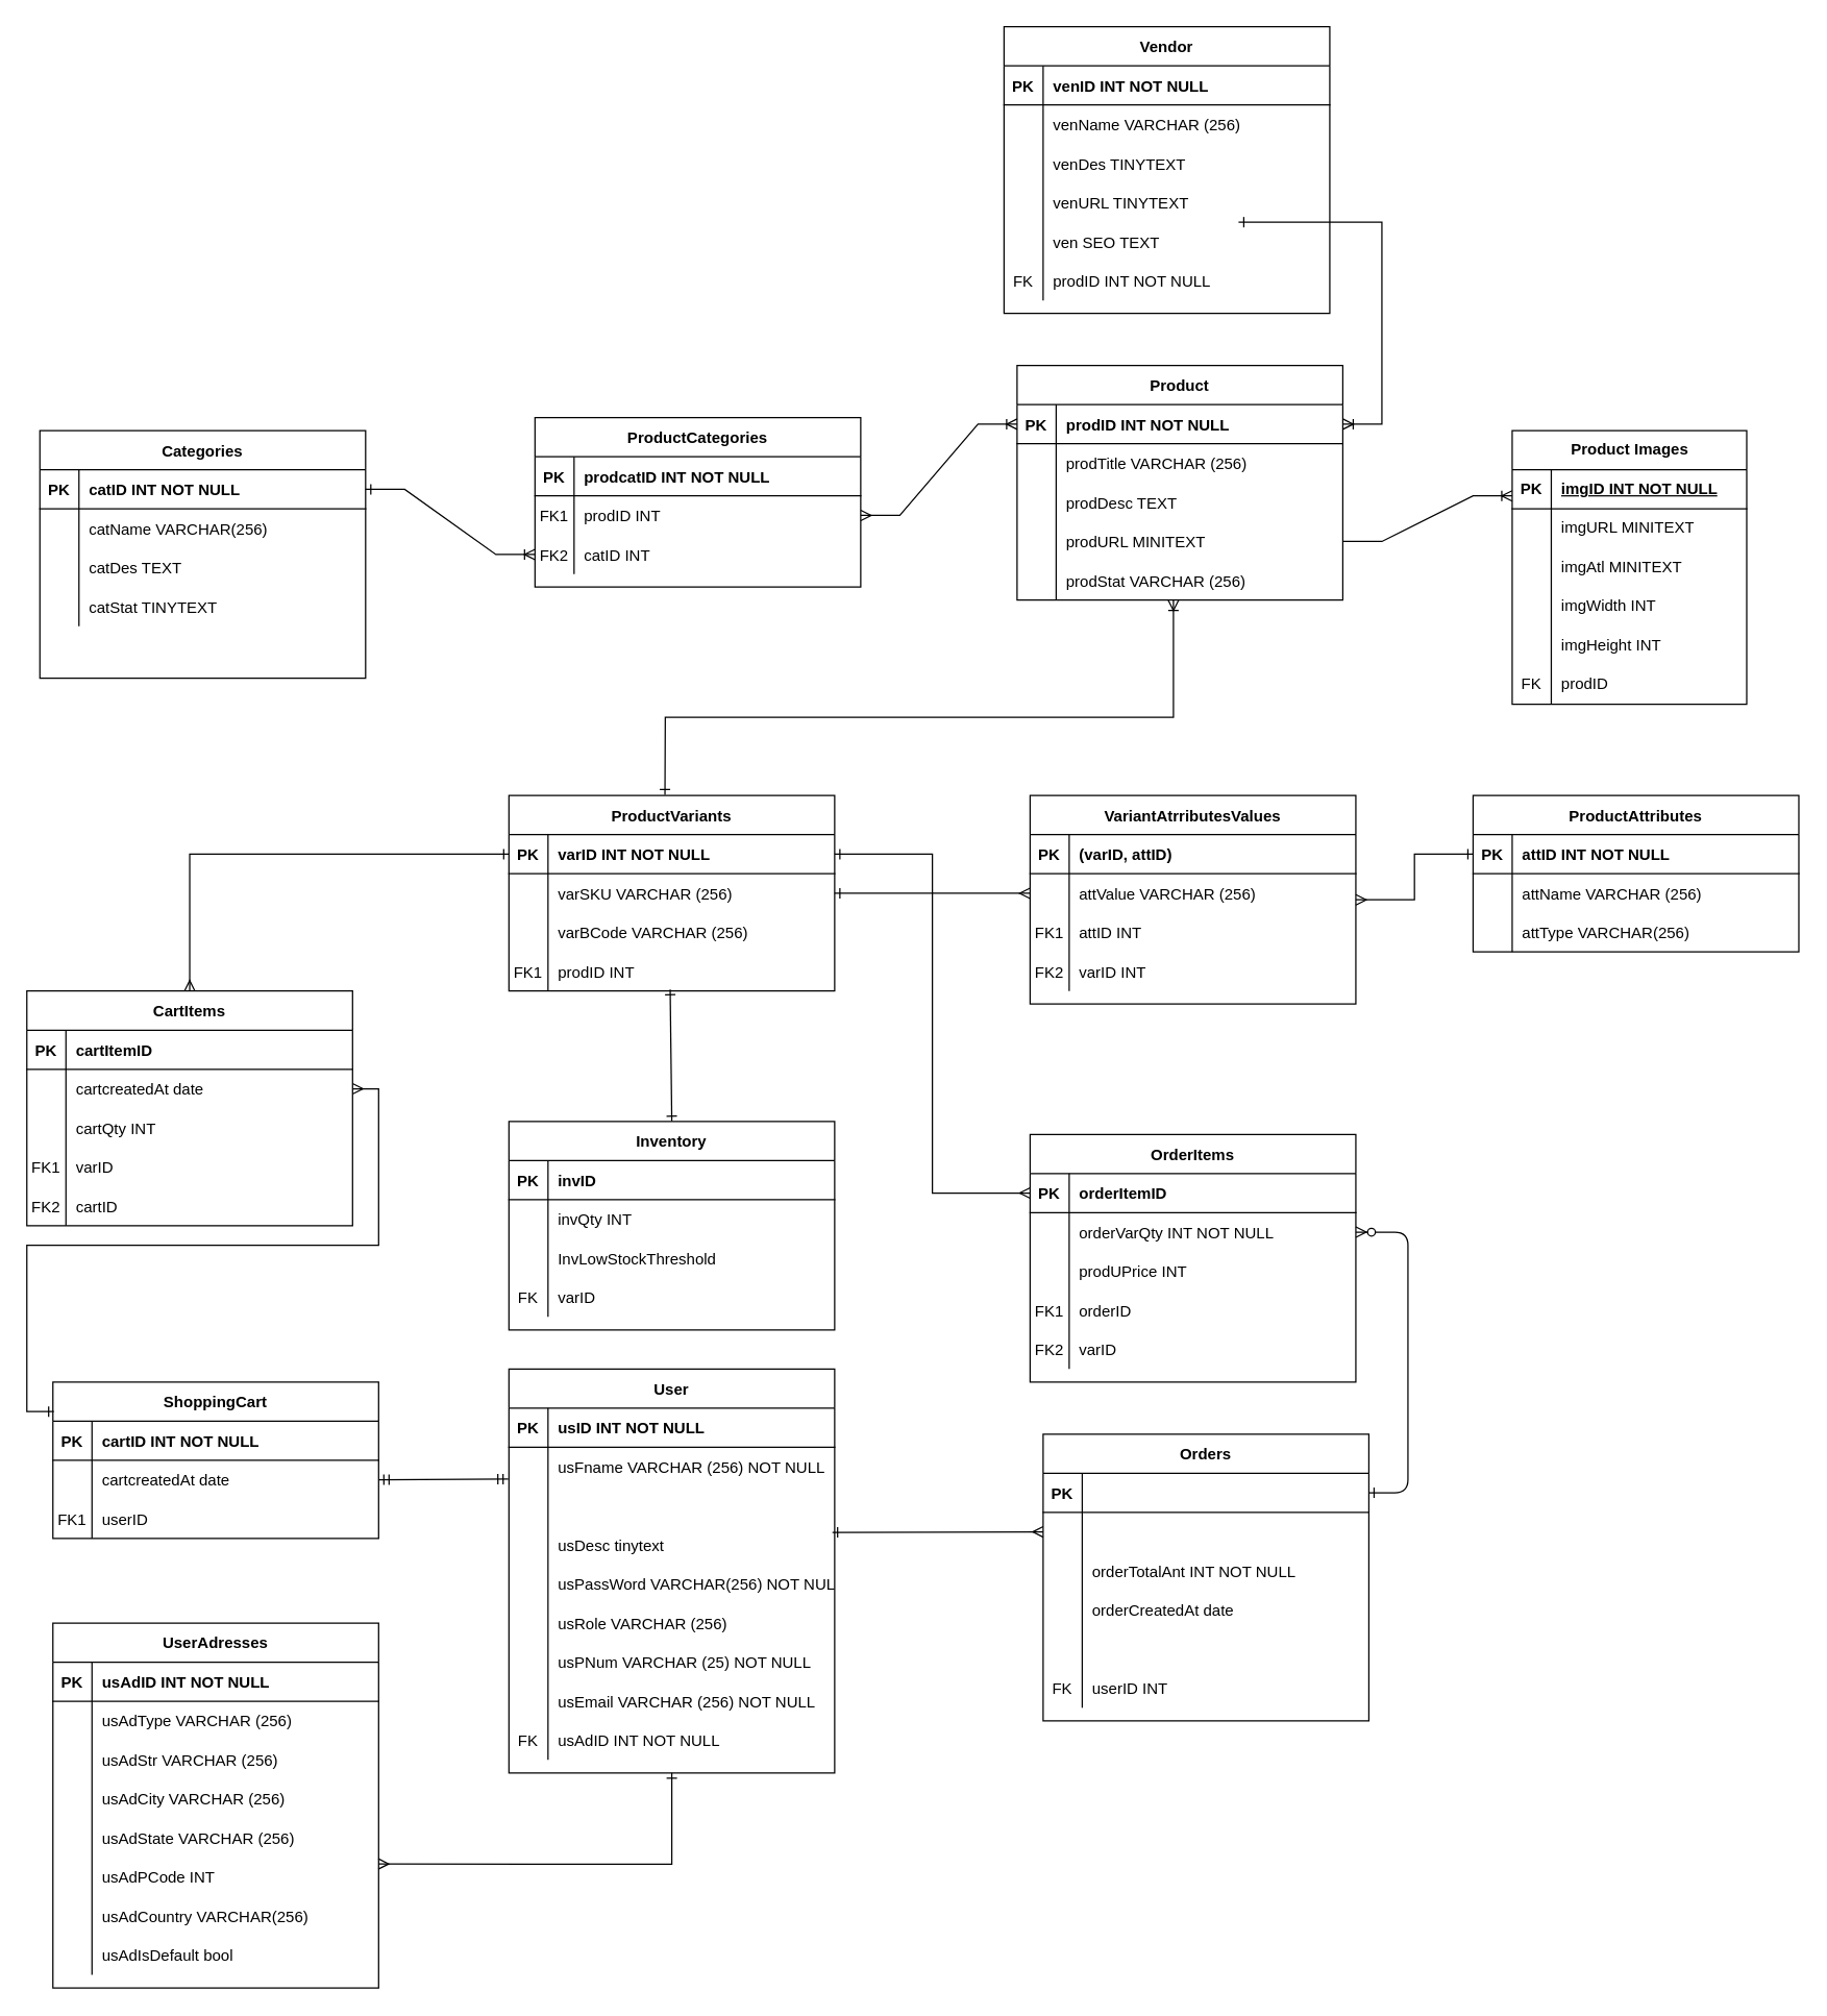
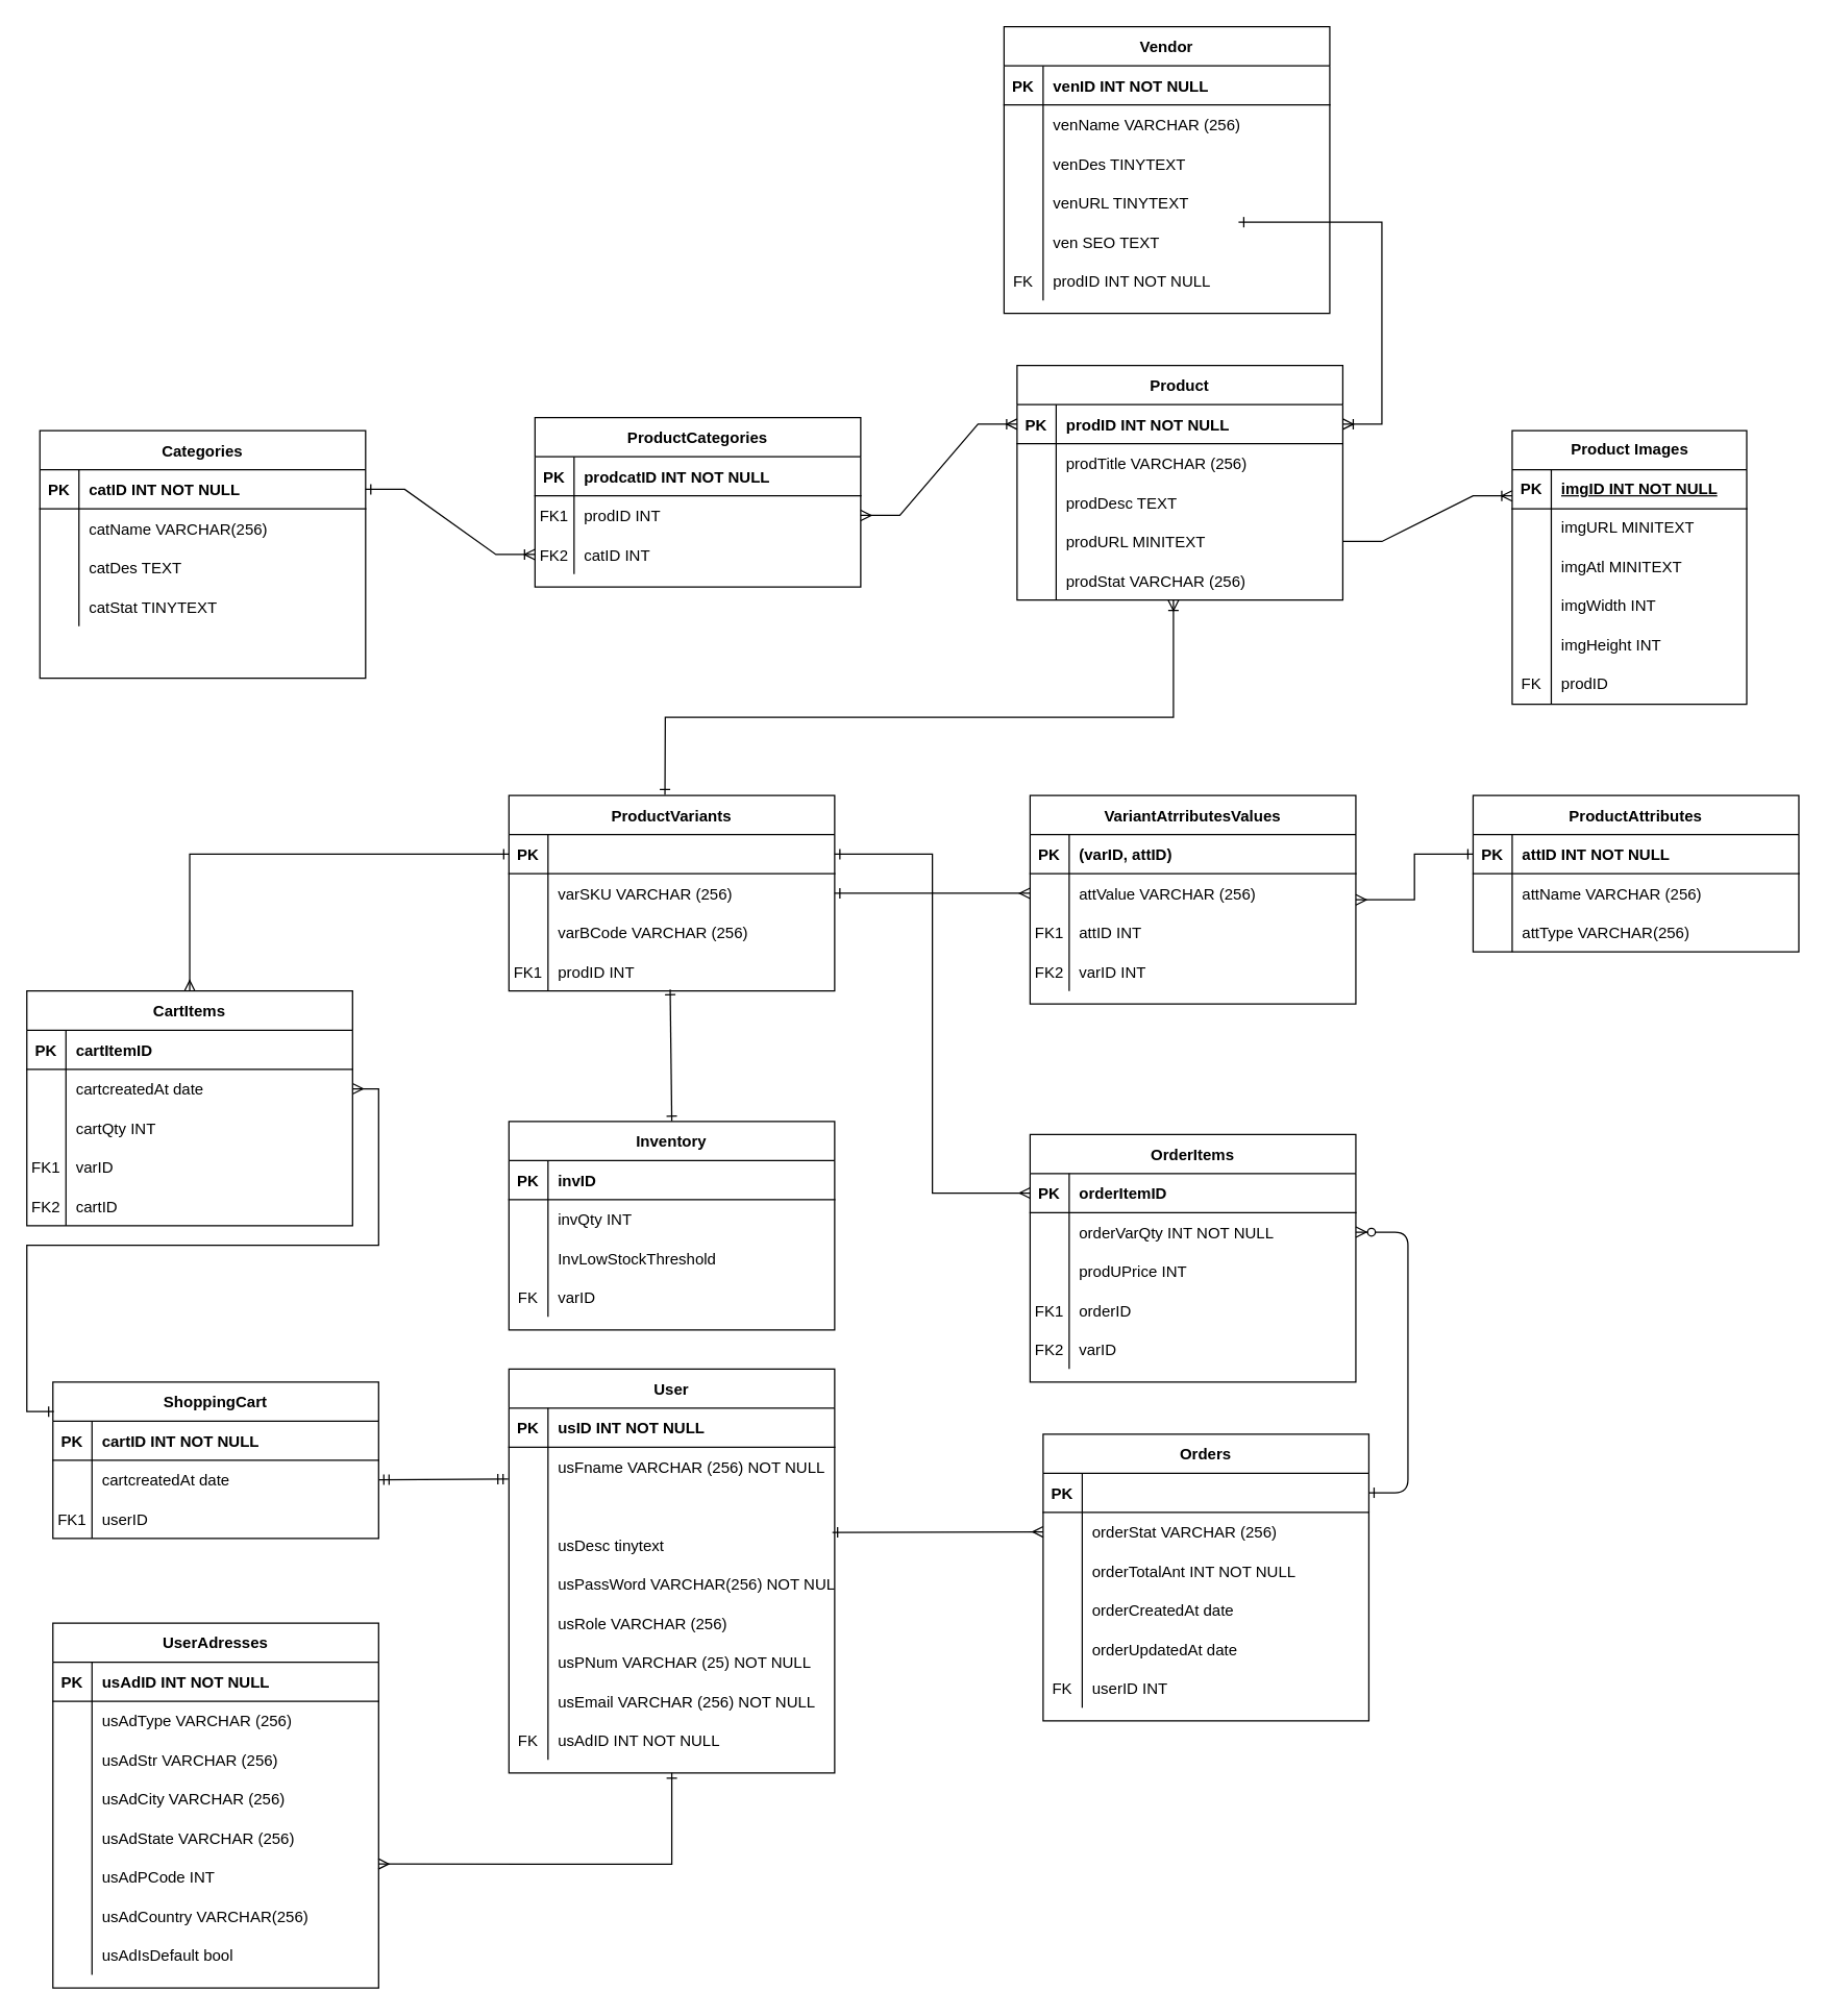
- <mxCell id="235" value="varID INT NOT NULL" style="shape=partialRectangle;overflow=hidden;connectable=0;fillColor=none;top=0;left=0;bottom=0;right=0;align=left;spacingLeft=6;fontStyle=1;" vertex="1" parent="233"><mxGeometry x="30" width="220" height="30" as="geometry"><mxRectangle width="220" height="30" as="alternateBounds" /></mxGeometry></mxCell>
+ <mxCell id="61" value="orderStat VARCHAR (256)" style="shape=partialRectangle;overflow=hidden;connectable=0;fillColor=none;top=0;left=0;bottom=0;right=0;align=left;spacingLeft=6;" vertex="1" parent="59"><mxGeometry x="30" width="220" height="30" as="geometry"><mxRectangle width="220" height="30" as="alternateBounds" /></mxGeometry></mxCell>
+ <mxCell id="70" value="orderUpdatedAt date" style="shape=partialRectangle;overflow=hidden;connectable=0;fillColor=none;top=0;left=0;bottom=0;right=0;align=left;spacingLeft=6;" vertex="1" parent="68"><mxGeometry x="30" width="220" height="30" as="geometry"><mxRectangle width="220" height="30" as="alternateBounds" /></mxGeometry></mxCell>
